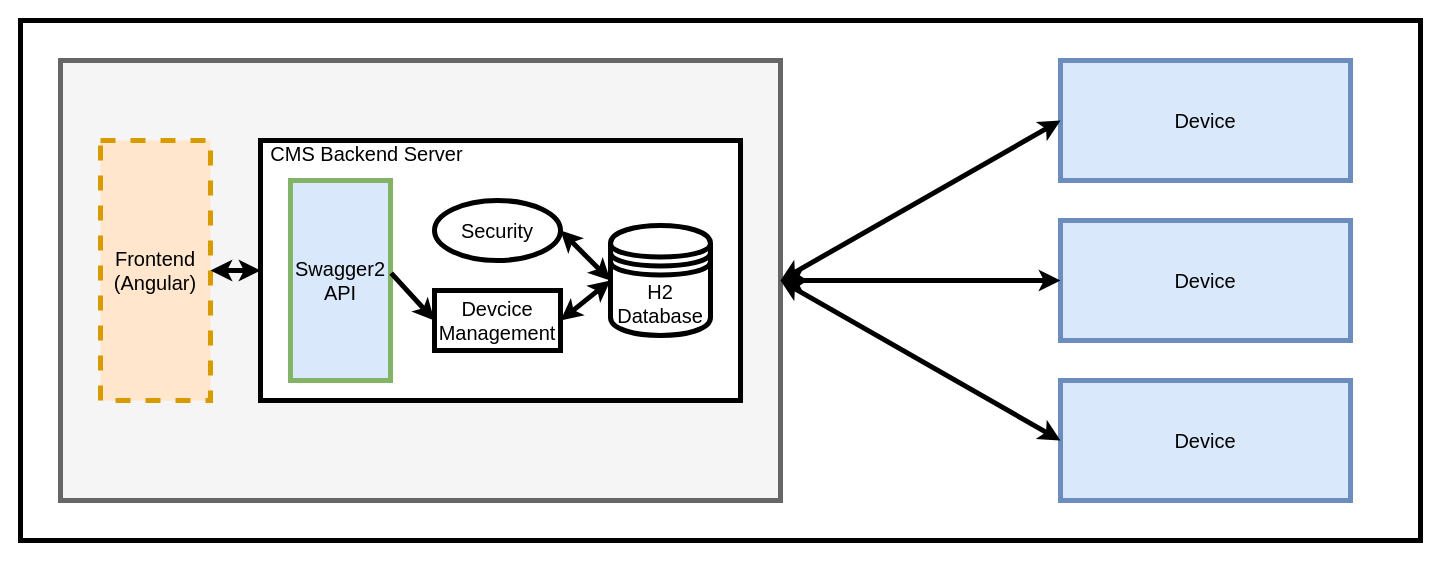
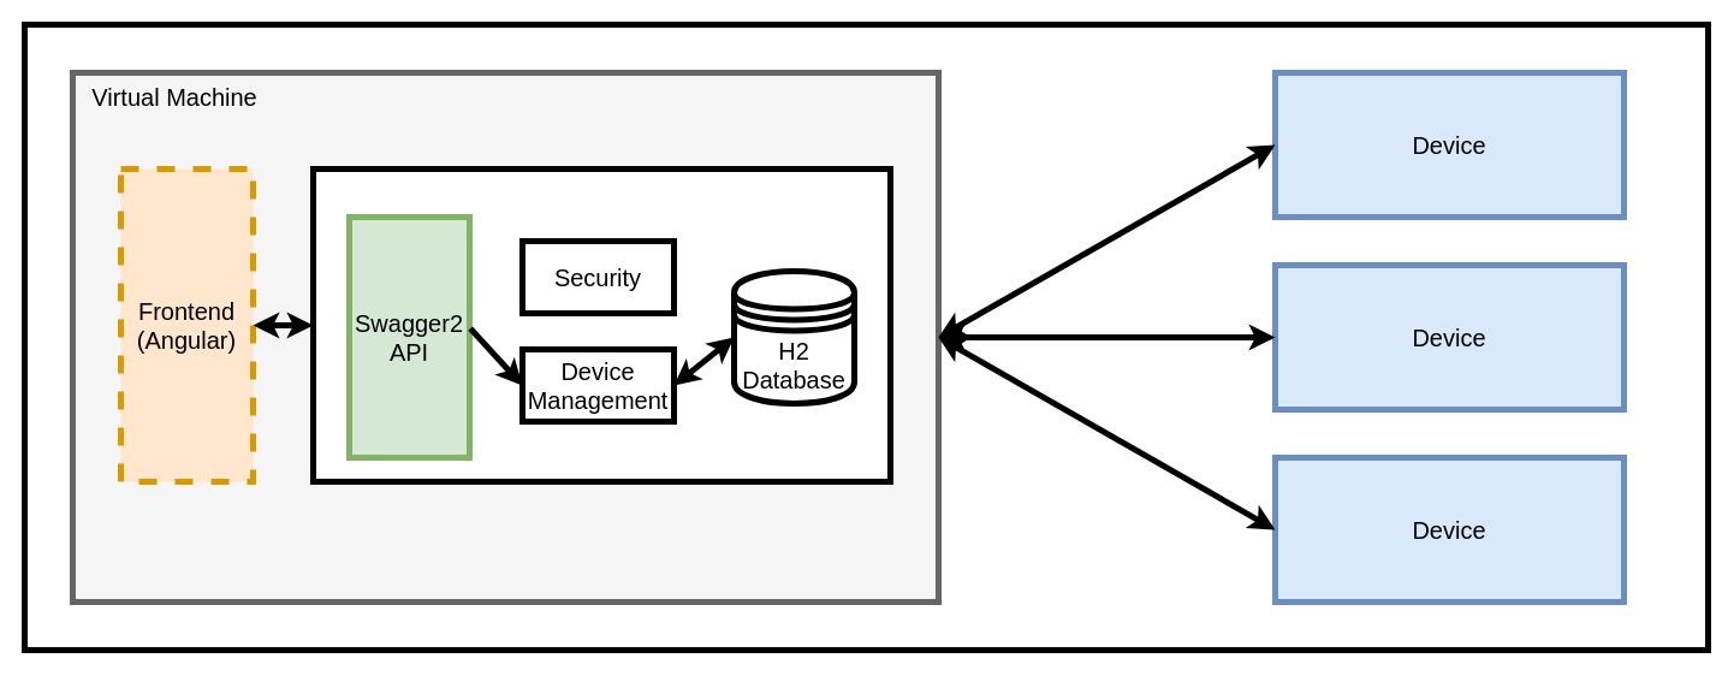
+ <mxCell id="5" value="&lt;font style=&quot;font-size: 20px&quot;&gt;Virtual Machine&lt;/font&gt;" style="text;html=1;strokeColor=none;fillColor=none;align=center;verticalAlign=middle;whiteSpace=wrap;rounded=0;" vertex="1" parent="1"><mxGeometry x="70" y="70" width="150" height="20" as="geometry" /></mxCell>
- <mxCell id="7" value="&lt;font style=&quot;font-size: 20px&quot;&gt;CMS Backend Server&lt;/font&gt;" style="text;html=1;strokeColor=none;fillColor=none;align=center;verticalAlign=middle;whiteSpace=wrap;rounded=0;" vertex="1" parent="1"><mxGeometry x="263" y="143" width="207" height="20" as="geometry" /></mxCell>
- <mxCell id="10" value="&lt;font style=&quot;font-size: 20px&quot;&gt;Security&lt;/font&gt;" style="ellipse;whiteSpace=wrap;html=1;strokeWidth=5;gradientColor=none;" vertex="1" parent="1"><mxGeometry x="434" y="200" width="126" height="60" as="geometry" /></mxCell>
+ <mxCell id="10" value="&lt;font style=&quot;font-size: 20px&quot;&gt;Security&lt;/font&gt;" style="rounded=0;whiteSpace=wrap;html=1;strokeWidth=5;gradientColor=none;" vertex="1" parent="1"><mxGeometry x="434" y="200" width="126" height="60" as="geometry" /></mxCell>
- <mxCell id="14" value="" style="endArrow=classic;startArrow=classic;html=1;strokeWidth=5;exitX=1;exitY=0.5;exitDx=0;exitDy=0;entryX=0;entryY=0.5;entryDx=0;entryDy=0;" edge="1" parent="1" source="10" target="9"><mxGeometry width="50" height="50" relative="1" as="geometry"><mxPoint x="380" y="210" as="sourcePoint" /><mxPoint x="430" y="160" as="targetPoint" /></mxGeometry></mxCell>
- <mxCell id="8" value="&lt;font style=&quot;font-size: 20px&quot;&gt;Swagger2&lt;br&gt;API&lt;/font&gt;" style="rounded=0;whiteSpace=wrap;html=1;strokeWidth=5;fillColor=#dae8fc;strokeColor=#82b366;" vertex="1" parent="1"><mxGeometry x="290" y="180" width="100" height="200" as="geometry" /></mxCell>
+ <mxCell id="8" value="&lt;font style=&quot;font-size: 20px&quot;&gt;Swagger2&lt;br&gt;API&lt;/font&gt;" style="rounded=0;whiteSpace=wrap;html=1;strokeWidth=5;fillColor=#d5e8d4;strokeColor=#82b366;" vertex="1" parent="1"><mxGeometry x="290" y="180" width="100" height="200" as="geometry" /></mxCell>
- <mxCell id="11" value="&lt;font style=&quot;font-size: 20px&quot;&gt;Devcice&lt;br&gt;Management&lt;br&gt;&lt;/font&gt;" style="rounded=0;whiteSpace=wrap;html=1;strokeWidth=5;gradientColor=none;" vertex="1" parent="1"><mxGeometry x="434" y="290" width="126" height="60" as="geometry" /></mxCell>
+ <mxCell id="11" value="&lt;font style=&quot;font-size: 20px&quot;&gt;Device&lt;br&gt;Management&lt;br&gt;&lt;/font&gt;" style="rounded=0;whiteSpace=wrap;html=1;strokeWidth=5;gradientColor=none;" vertex="1" parent="1"><mxGeometry x="434" y="290" width="126" height="60" as="geometry" /></mxCell>
